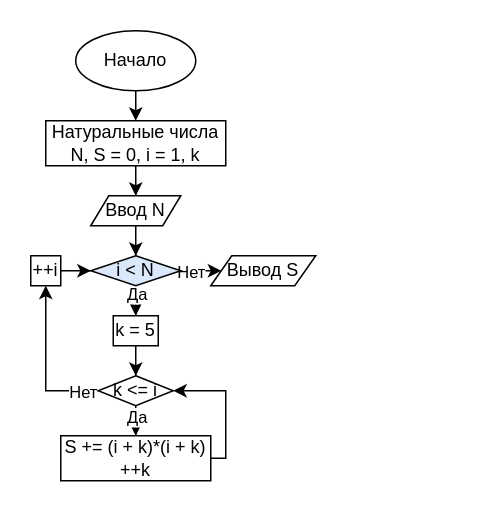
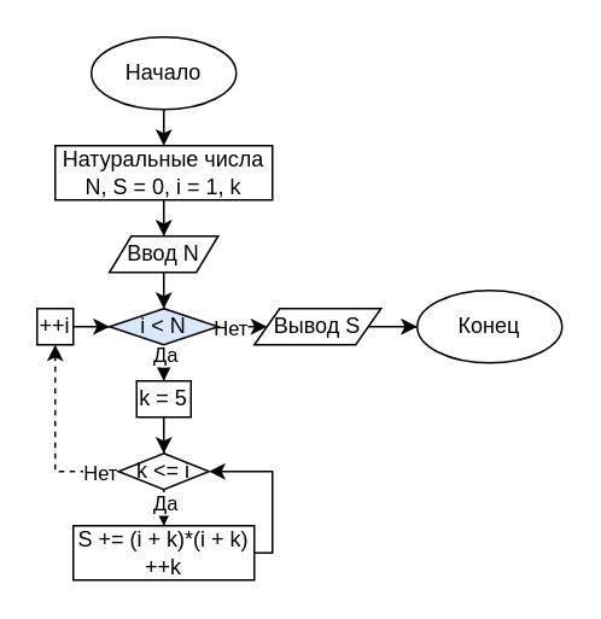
+ <mxCell id="16" style="edgeStyle=orthogonalEdgeStyle;rounded=0;orthogonalLoop=1;jettySize=auto;html=1;" edge="1" parent="1" source="17" target="4"><mxGeometry relative="1" as="geometry" /></mxCell>
+ <mxCell id="4" value="Конец" style="ellipse;whiteSpace=wrap;html=1;" vertex="1" parent="1"><mxGeometry x="230" y="160" width="80" height="40" as="geometry" /></mxCell>
- <mxCell id="20" style="edgeStyle=orthogonalEdgeStyle;rounded=0;orthogonalLoop=1;jettySize=auto;html=1;entryX=0.5;entryY=1;entryDx=0;entryDy=0;" edge="1" parent="1" source="24" target="15"><mxGeometry relative="1" as="geometry" /></mxCell>
+ <mxCell id="20" style="edgeStyle=orthogonalEdgeStyle;rounded=0;orthogonalLoop=1;jettySize=auto;html=1;entryX=0.5;entryY=1;entryDx=0;entryDy=0;dashed=1;" edge="1" parent="1" source="24" target="15"><mxGeometry relative="1" as="geometry" /></mxCell>
